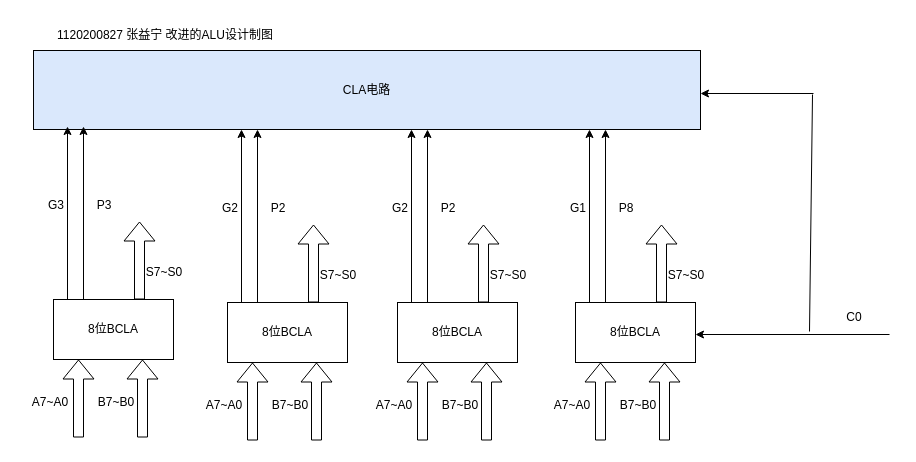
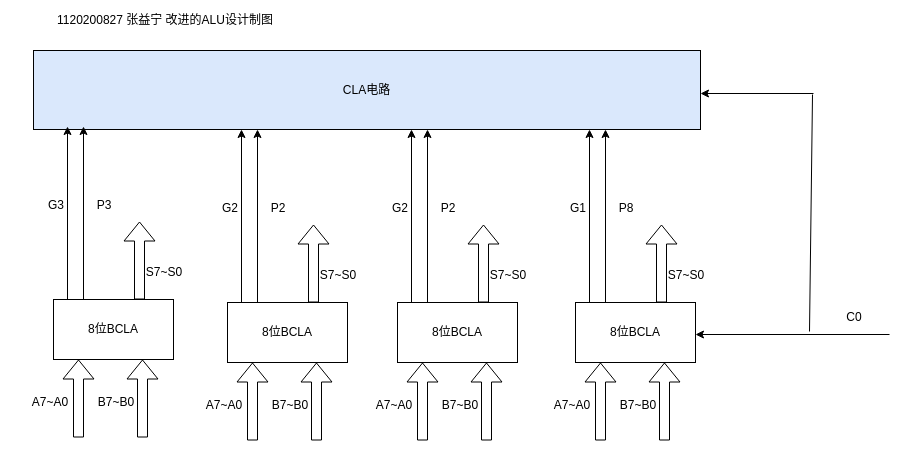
- <mxCell id="4" value="1120200827 张益宁 改进的ALU设计制图" style="text;html=1;strokeColor=none;fillColor=none;align=center;verticalAlign=middle;whiteSpace=wrap;rounded=0;" vertex="1" parent="1"><mxGeometry x="22" y="20" width="286" height="30" as="geometry" /></mxCell>
+ <mxCell id="4" value="1120200827 张益宁 改进的ALU设计制图" style="text;html=1;strokeColor=none;fillColor=none;align=center;verticalAlign=middle;whiteSpace=wrap;rounded=0;" vertex="1" parent="1"><mxGeometry x="22" y="5" width="286" height="30" as="geometry" /></mxCell>
